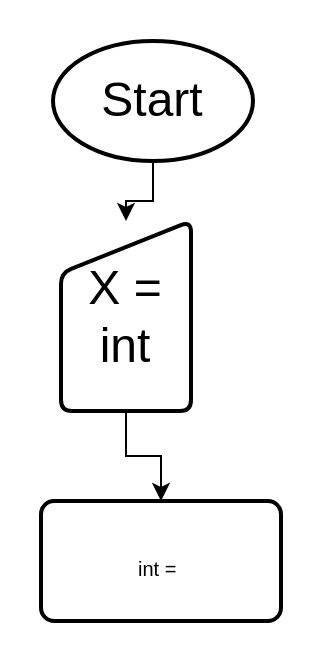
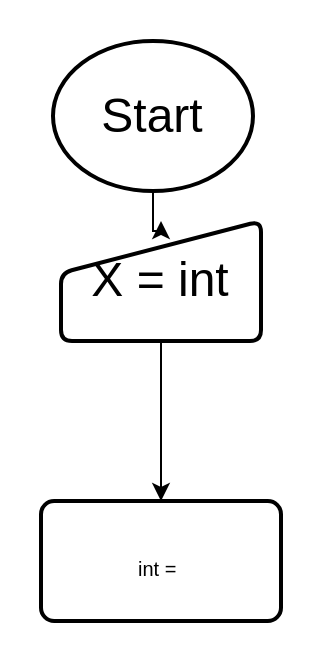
- <mxCell id="3" value="&lt;font style=&quot;font-size: 24px&quot;&gt;Start&lt;/font&gt;" style="strokeWidth=2;html=1;shape=mxgraph.flowchart.start_1;whiteSpace=wrap;" vertex="1" parent="1"><mxGeometry x="26" y="20" width="100" height="60" as="geometry" /></mxCell>
+ <mxCell id="3" value="&lt;font style=&quot;font-size: 24px&quot;&gt;Start&lt;/font&gt;" style="strokeWidth=2;html=1;shape=mxgraph.flowchart.start_1;whiteSpace=wrap;" vertex="1" parent="1"><mxGeometry x="26" y="20" width="100" height="75" as="geometry" /></mxCell>
- <mxCell id="5" value="X = int" style="html=1;strokeWidth=2;shape=manualInput;whiteSpace=wrap;rounded=1;size=26;arcSize=11;fontSize=24;" vertex="1" parent="1"><mxGeometry x="30" y="110" width="65" height="95" as="geometry" /></mxCell>
+ <mxCell id="5" value="X = int" style="html=1;strokeWidth=2;shape=manualInput;whiteSpace=wrap;rounded=1;size=26;arcSize=11;fontSize=24;" vertex="1" parent="1"><mxGeometry x="30" y="110" width="100" height="60" as="geometry" /></mxCell>
